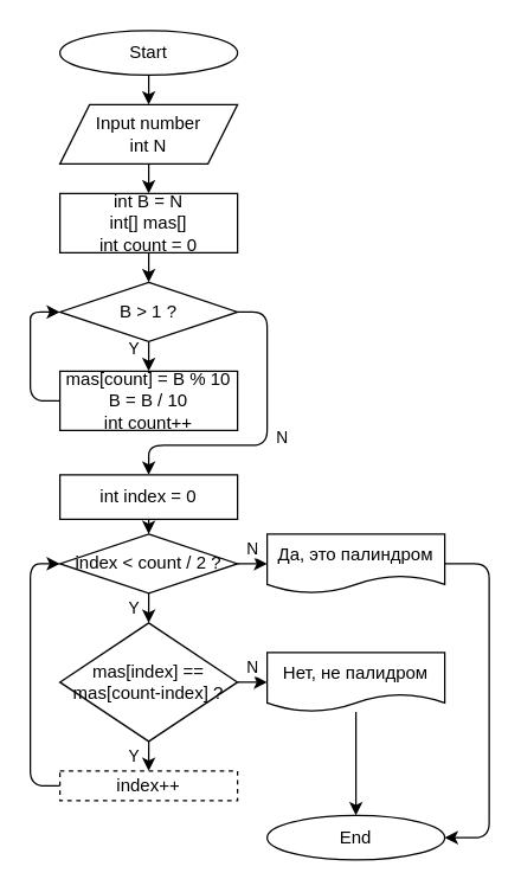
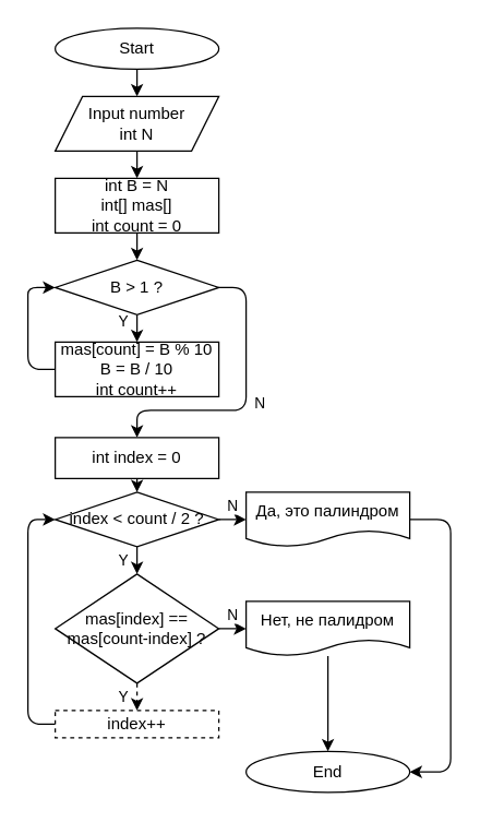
- <mxCell id="18" value="Y" style="edgeStyle=none;html=1;" edge="1" parent="1" source="20" target="22"><mxGeometry y="-10" relative="1" as="geometry"><mxPoint as="offset" /></mxGeometry></mxCell>
+ <mxCell id="18" value="Y" style="edgeStyle=none;html=1;dashed=1;" edge="1" parent="1" source="20" target="22"><mxGeometry y="-10" relative="1" as="geometry"><mxPoint as="offset" /></mxGeometry></mxCell>
